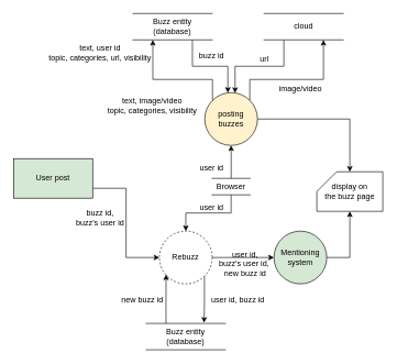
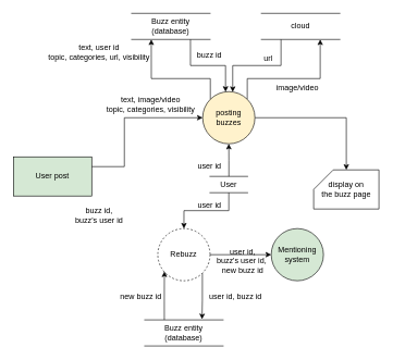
- <mxCell id="26" value="url" style="text;html=1;align=center;verticalAlign=middle;resizable=0;points=[];autosize=1;strokeColor=none;fillColor=none;" vertex="1" parent="1"><mxGeometry x="380" y="75" width="40" height="30" as="geometry" /></mxCell>
+ <mxCell id="26" value="url" style="text;html=1;align=center;verticalAlign=middle;resizable=0;points=[];autosize=1;strokeColor=none;fillColor=none;" vertex="1" parent="1"><mxGeometry x="390" y="75" width="40" height="30" as="geometry" /></mxCell>
+ <mxCell id="3" style="edgeStyle=orthogonalEdgeStyle;rounded=0;orthogonalLoop=1;jettySize=auto;html=1;exitX=1;exitY=0.25;exitDx=0;exitDy=0;entryX=0;entryY=0.5;entryDx=0;entryDy=0;" edge="1" parent="1" source="5" target="9"><mxGeometry relative="1" as="geometry"><Array as="points"><mxPoint x="190" y="255" /><mxPoint x="190" y="180" /></Array></mxGeometry></mxCell>
- <mxCell id="15" value="Browser" style="shape=partialRectangle;whiteSpace=wrap;html=1;left=0;right=0;fillColor=none;rounded=0;strokeColor=default;fontFamily=Helvetica;fontSize=12;fontColor=default;" vertex="1" parent="1"><mxGeometry x="321.25" y="270" width="57.5" height="25" as="geometry" /></mxCell>
+ <mxCell id="15" value="User" style="shape=partialRectangle;whiteSpace=wrap;html=1;left=0;right=0;fillColor=none;rounded=0;strokeColor=default;fontFamily=Helvetica;fontSize=12;fontColor=default;" vertex="1" parent="1"><mxGeometry x="321.25" y="270" width="57.5" height="25" as="geometry" /></mxCell>
- <mxCell id="18" style="edgeStyle=orthogonalEdgeStyle;rounded=0;orthogonalLoop=1;jettySize=auto;html=1;exitX=1;exitY=0.5;exitDx=0;exitDy=0;entryX=0.5;entryY=1;entryDx=0;entryDy=0;entryPerimeter=0;" edge="1" parent="1" source="19" target="20"><mxGeometry relative="1" as="geometry" /></mxCell>
- <mxCell id="4" style="edgeStyle=orthogonalEdgeStyle;rounded=0;orthogonalLoop=1;jettySize=auto;html=1;exitX=1;exitY=0.75;exitDx=0;exitDy=0;entryX=0;entryY=0.5;entryDx=0;entryDy=0;" edge="1" parent="1" source="5" target="12"><mxGeometry relative="1" as="geometry" /></mxCell>
